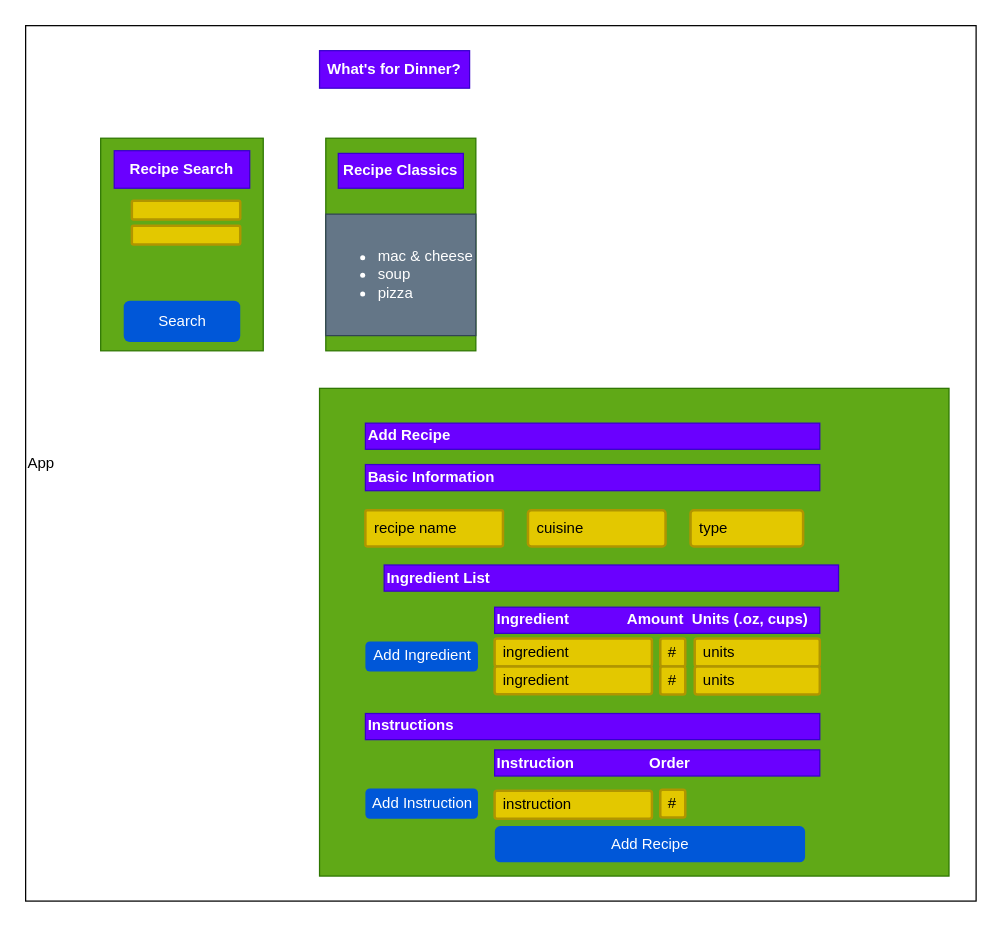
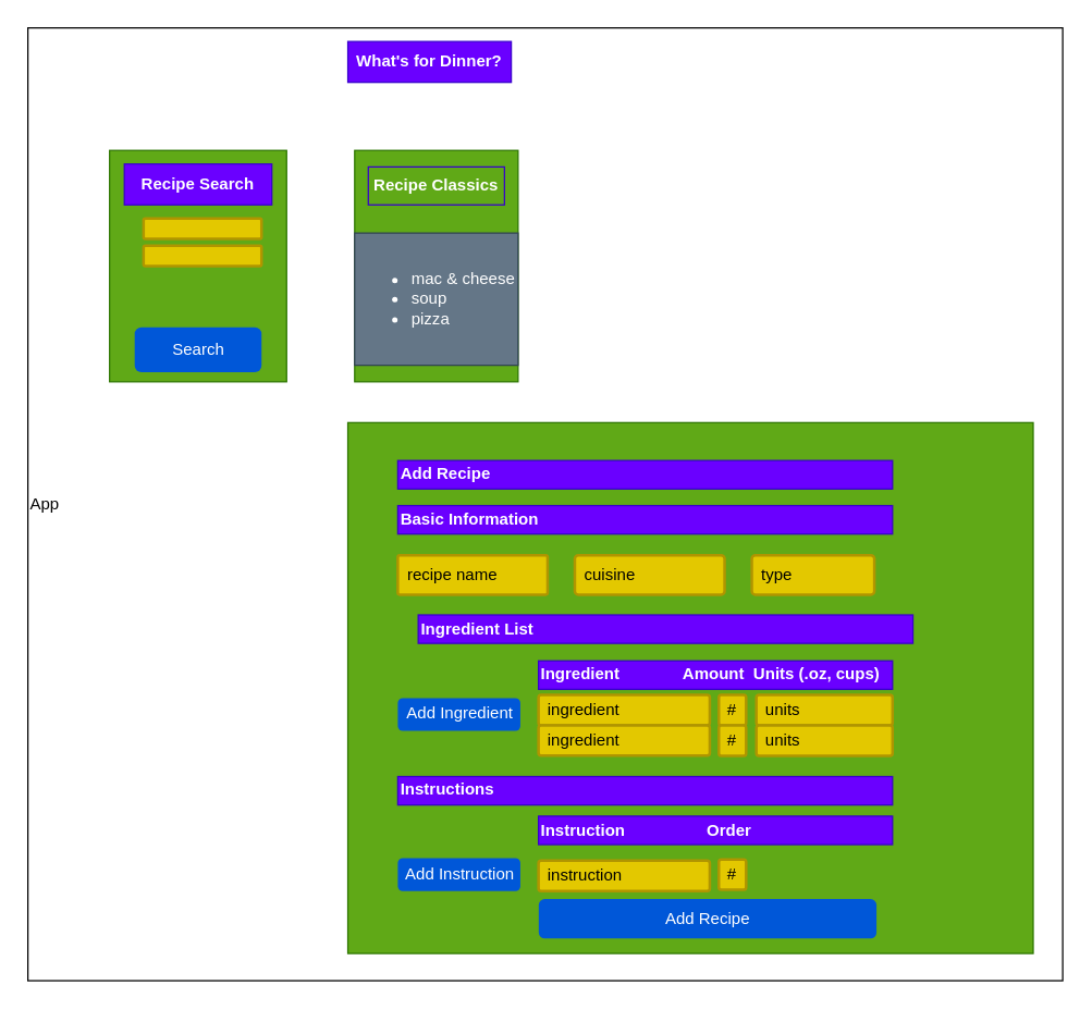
- <mxCell id="4" value="&lt;b&gt;What's for Dinner?&lt;/b&gt;" style="rounded=0;whiteSpace=wrap;html=1;fillColor=#6a00ff;fontColor=#ffffff;strokeColor=#3700CC;" parent="1" vertex="1"><mxGeometry x="255" y="40" width="120" height="30" as="geometry" /></mxCell>
+ <mxCell id="4" value="&lt;b&gt;What's for Dinner?&lt;/b&gt;" style="rounded=0;whiteSpace=wrap;html=1;fillColor=#6a00ff;fontColor=#ffffff;strokeColor=#3700CC;" parent="1" vertex="1"><mxGeometry x="255" y="30" width="120" height="30" as="geometry" /></mxCell>
- <mxCell id="8" value="&lt;b&gt;Recipe Classics&lt;/b&gt;" style="rounded=0;whiteSpace=wrap;html=1;fillColor=#6a00ff;fontColor=#ffffff;strokeColor=#3700CC;" parent="5" vertex="1"><mxGeometry x="10" y="12.14" width="100" height="27.86" as="geometry" /></mxCell>
+ <mxCell id="8" value="&lt;b&gt;Recipe Classics&lt;/b&gt;" style="rounded=0;whiteSpace=wrap;html=1;fillColor=#60a917;fontColor=#ffffff;strokeColor=#3700CC;" parent="5" vertex="1"><mxGeometry x="10" y="12.14" width="100" height="27.86" as="geometry" /></mxCell>
